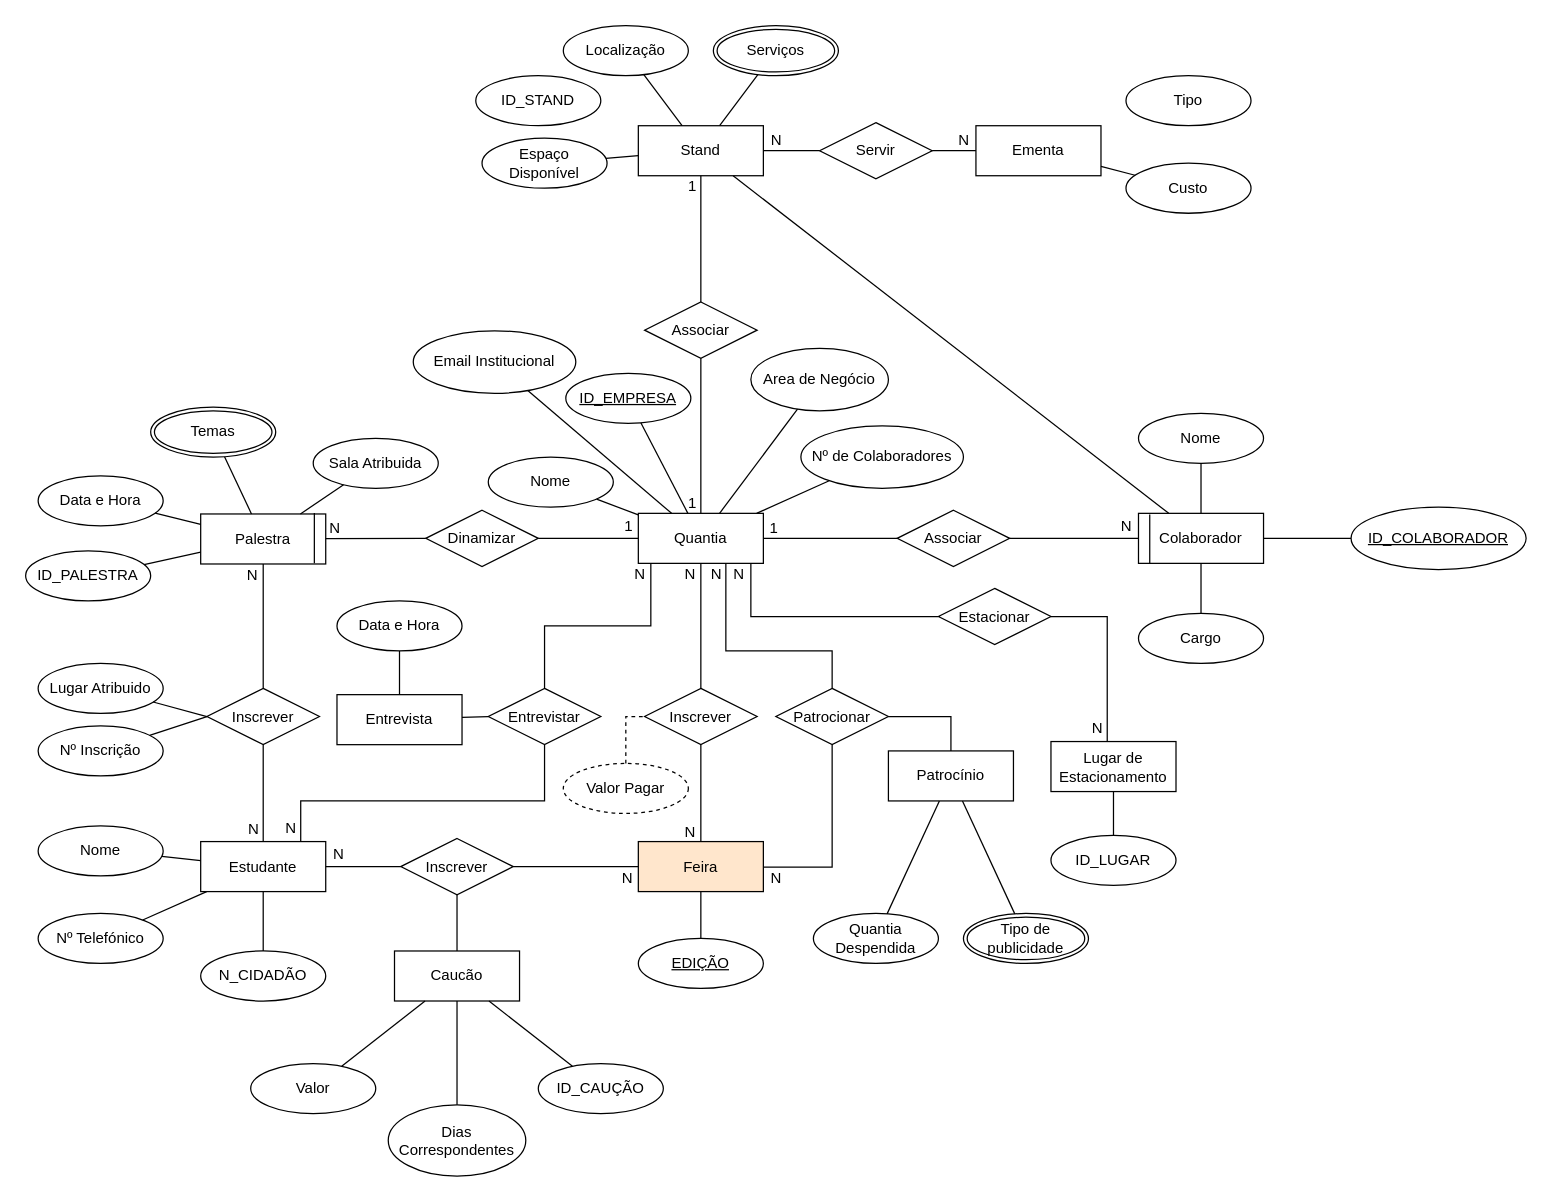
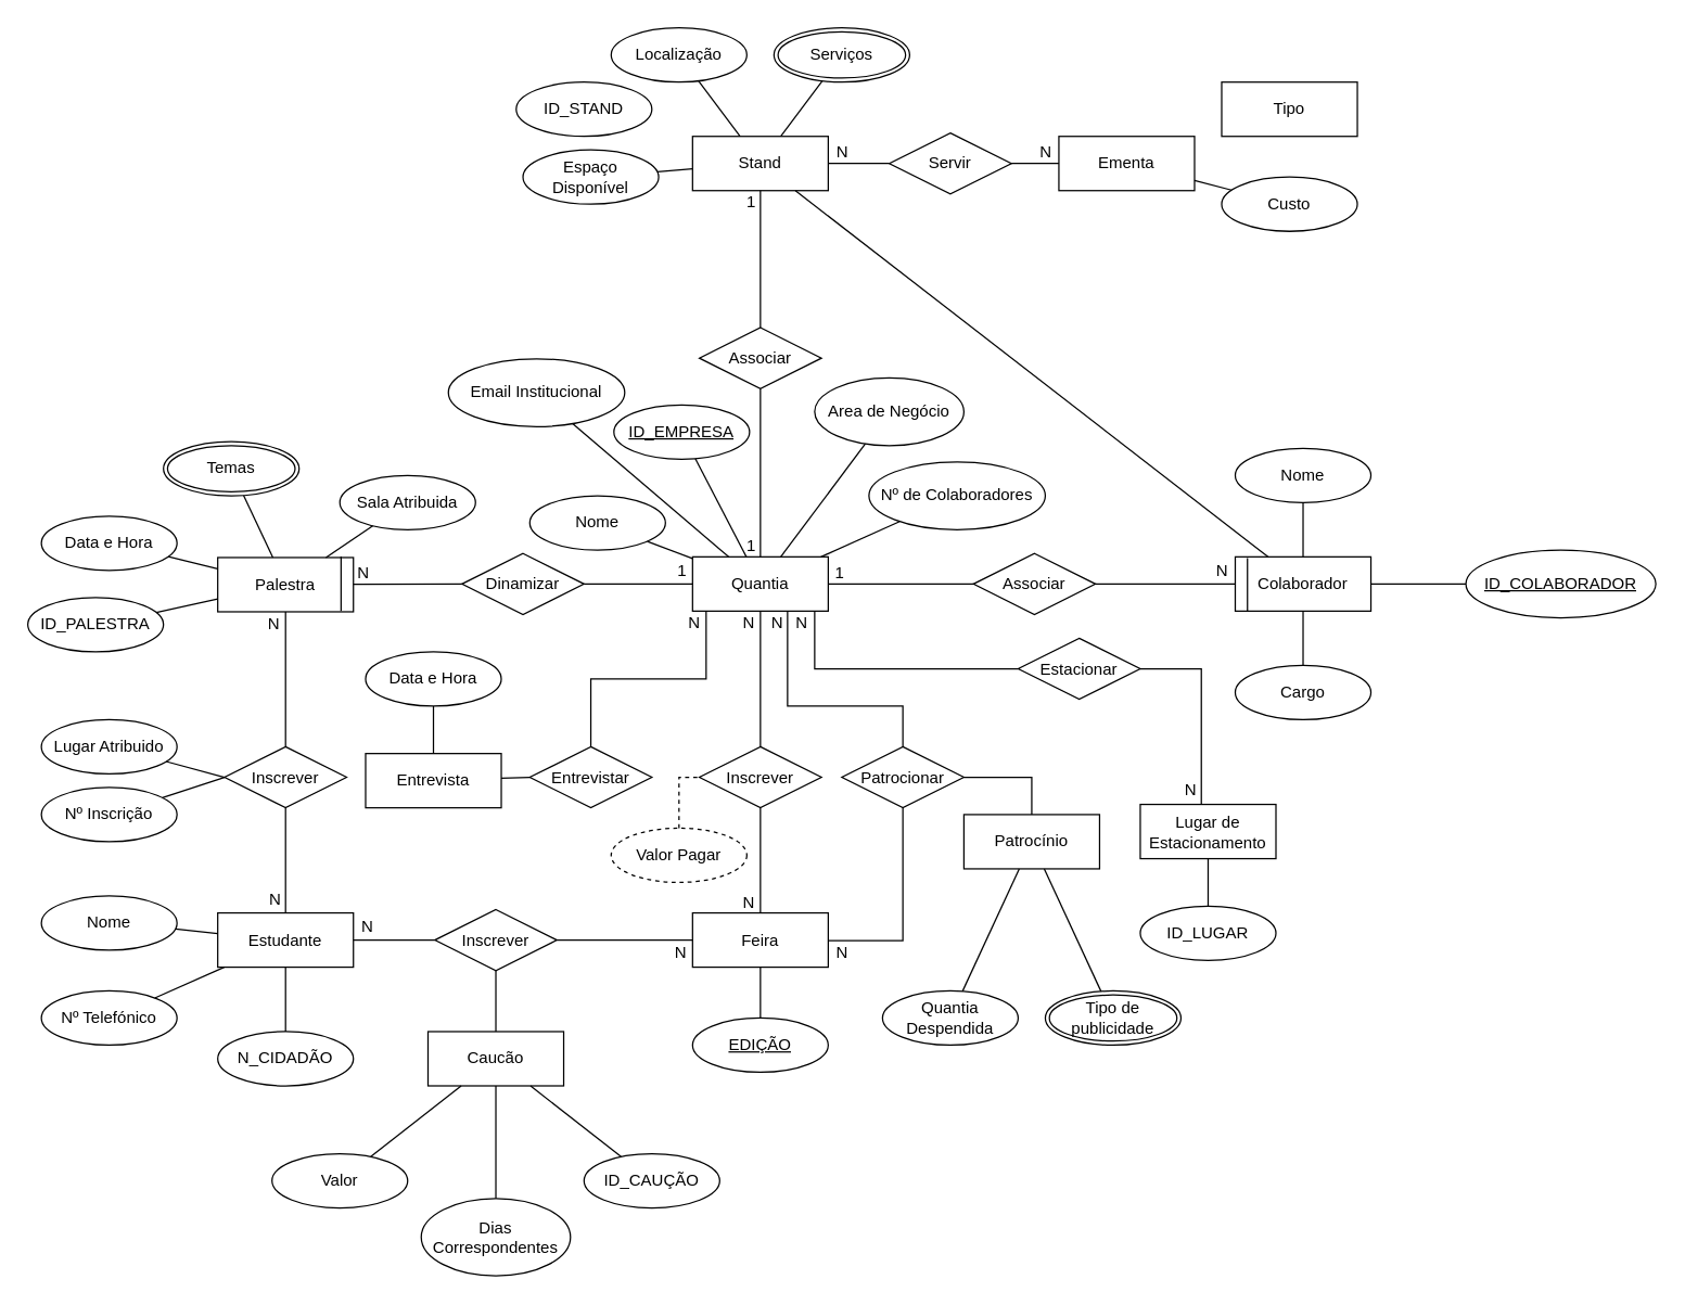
- <mxCell id="117" value="Tipo" style="ellipse;whiteSpace=wrap;html=1;align=center;" parent="1" vertex="1"><mxGeometry x="900" y="60" width="100" height="40" as="geometry" /></mxCell>
+ <mxCell id="117" value="Tipo" style="whiteSpace=wrap;html=1;align=center;rounded=0;" parent="1" vertex="1"><mxGeometry x="900" y="60" width="100" height="40" as="geometry" /></mxCell>
- <mxCell id="91" style="edgeStyle=orthogonalEdgeStyle;rounded=0;orthogonalLoop=1;jettySize=auto;html=1;exitX=0.5;exitY=1;exitDx=0;exitDy=0;endArrow=none;endFill=0;" parent="1" source="93" target="58" edge="1"><mxGeometry relative="1" as="geometry"><Array as="points"><mxPoint x="435" y="640" /><mxPoint x="240" y="640" /></Array></mxGeometry></mxCell>
- <mxCell id="92" value="N" style="edgeLabel;html=1;align=center;verticalAlign=middle;resizable=0;points=[];fontSize=12;" parent="91" vertex="1" connectable="0"><mxGeometry x="0.887" y="2" relative="1" as="geometry"><mxPoint x="-11" y="4" as="offset" /></mxGeometry></mxCell>
- <mxCell id="23" value="Feira" style="whiteSpace=wrap;html=1;align=center;fillColor=#ffe6cc;" parent="1" vertex="1"><mxGeometry x="510" y="672.5" width="100" height="40" as="geometry" /></mxCell>
+ <mxCell id="23" value="Feira" style="whiteSpace=wrap;html=1;align=center;" parent="1" vertex="1"><mxGeometry x="510" y="672.5" width="100" height="40" as="geometry" /></mxCell>
